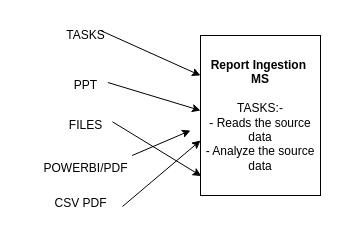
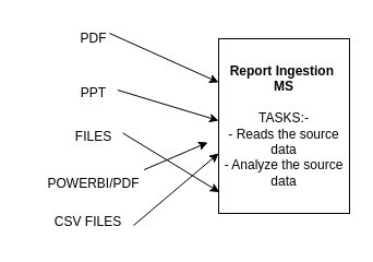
- <mxCell id="6" value="TASKS" style="text;html=1;align=center;verticalAlign=middle;resizable=0;points=[];autosize=1;strokeColor=none;fillColor=none;" vertex="1" parent="1"><mxGeometry x="60" y="20" width="50" height="30" as="geometry" /></mxCell>
+ <mxCell id="6" value="PDF" style="text;html=1;align=center;verticalAlign=middle;resizable=0;points=[];autosize=1;strokeColor=none;fillColor=none;" vertex="1" parent="1"><mxGeometry x="60" y="20" width="50" height="30" as="geometry" /></mxCell>
- <mxCell id="10" value="CSV PDF" style="text;html=1;align=center;verticalAlign=middle;resizable=0;points=[];autosize=1;strokeColor=none;fillColor=none;" vertex="1" parent="1"><mxGeometry x="40" y="188" width="80" height="30" as="geometry" /></mxCell>
+ <mxCell id="10" value="CSV FILES" style="text;html=1;align=center;verticalAlign=middle;resizable=0;points=[];autosize=1;strokeColor=none;fillColor=none;" vertex="1" parent="1"><mxGeometry x="40" y="188" width="80" height="30" as="geometry" /></mxCell>
